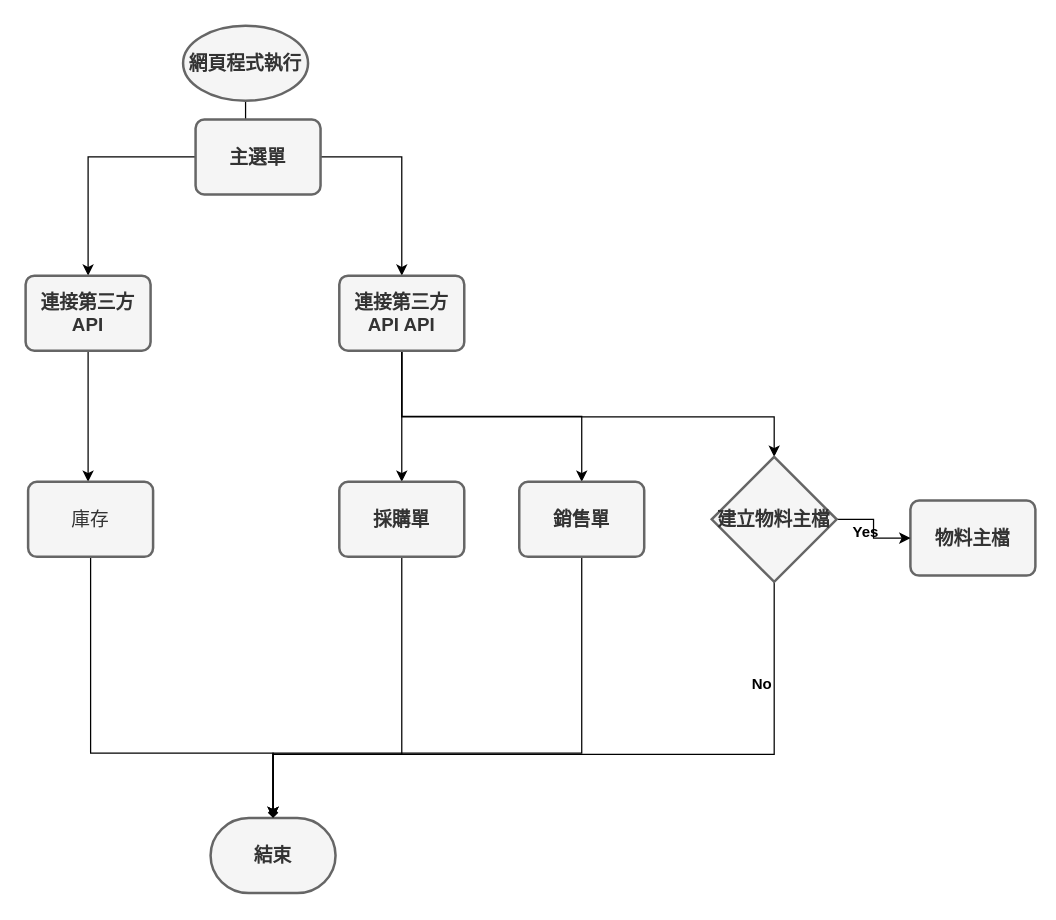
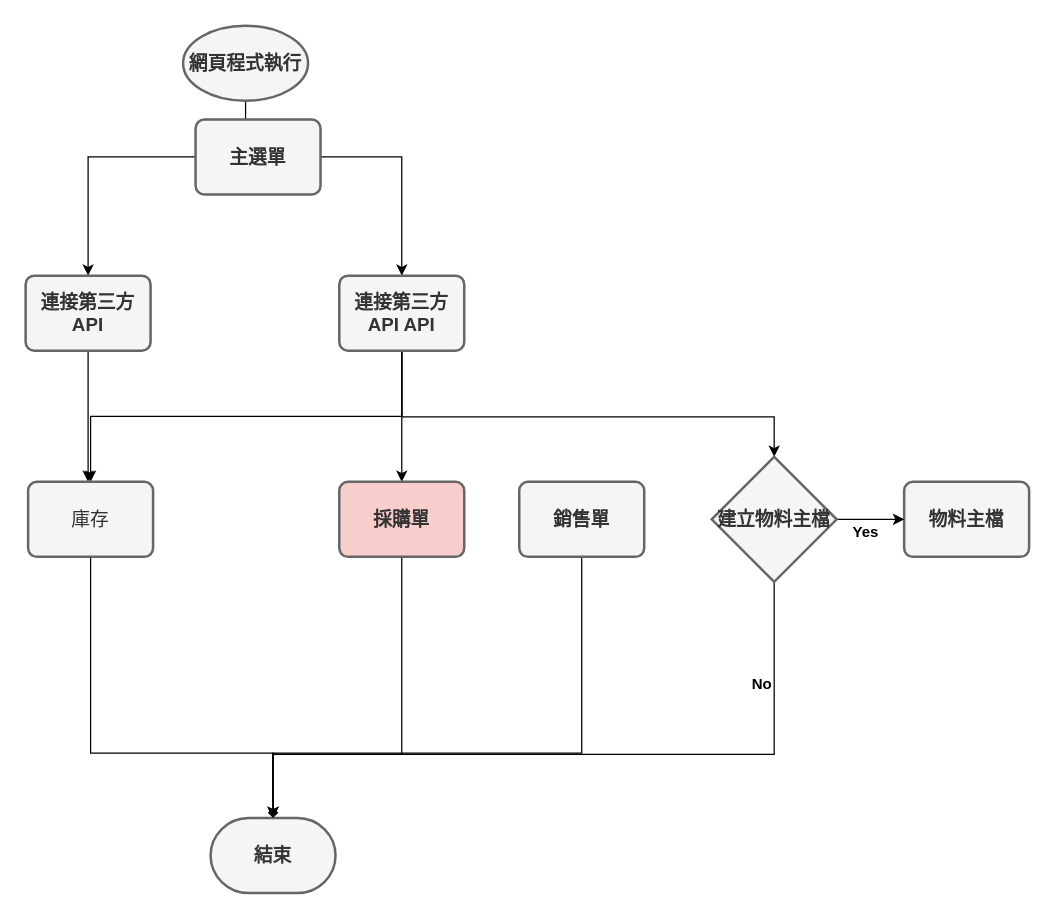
- <mxCell id="10" style="edgeStyle=orthogonalEdgeStyle;rounded=0;orthogonalLoop=1;jettySize=auto;html=1;exitX=0.5;exitY=1;exitDx=0;exitDy=0;entryX=0.5;entryY=0;entryDx=0;entryDy=0;strokeColor=#000000;" parent="1" source="12" target="22" edge="1"><mxGeometry relative="1" as="geometry" /></mxCell>
+ <mxCell id="10" style="edgeStyle=orthogonalEdgeStyle;rounded=0;orthogonalLoop=1;jettySize=auto;html=1;exitX=0.5;exitY=1;exitDx=0;exitDy=0;strokeColor=#000000;" parent="1" source="12" target="19" edge="1"><mxGeometry relative="1" as="geometry" /></mxCell>
- <mxCell id="24" value="採購單" style="rounded=1;whiteSpace=wrap;html=1;absoluteArcSize=1;arcSize=14;strokeWidth=2;fillColor=#f5f5f5;fontColor=#333333;strokeColor=#666666;fontStyle=1;fontSize=15;" parent="1" vertex="1"><mxGeometry x="271" y="385" width="100" height="60" as="geometry" /></mxCell>
+ <mxCell id="24" value="採購單" style="rounded=1;whiteSpace=wrap;html=1;absoluteArcSize=1;arcSize=14;strokeWidth=2;fillColor=#f8cecc;fontColor=#333333;strokeColor=#666666;fontStyle=1;fontSize=15;" parent="1" vertex="1"><mxGeometry x="271" y="385" width="100" height="60" as="geometry" /></mxCell>
- <mxCell id="8" value="物料主檔" style="rounded=1;whiteSpace=wrap;html=1;absoluteArcSize=1;arcSize=14;strokeWidth=2;fillColor=#f5f5f5;fontColor=#333333;strokeColor=#666666;fontStyle=1;fontSize=15;" parent="1" vertex="1"><mxGeometry x="728" y="400" width="100" height="60" as="geometry" /></mxCell>
+ <mxCell id="8" value="物料主檔" style="rounded=1;whiteSpace=wrap;html=1;absoluteArcSize=1;arcSize=14;strokeWidth=2;fillColor=#f5f5f5;fontColor=#333333;strokeColor=#666666;fontStyle=1;fontSize=15;" parent="1" vertex="1"><mxGeometry x="723" y="385" width="100" height="60" as="geometry" /></mxCell>
